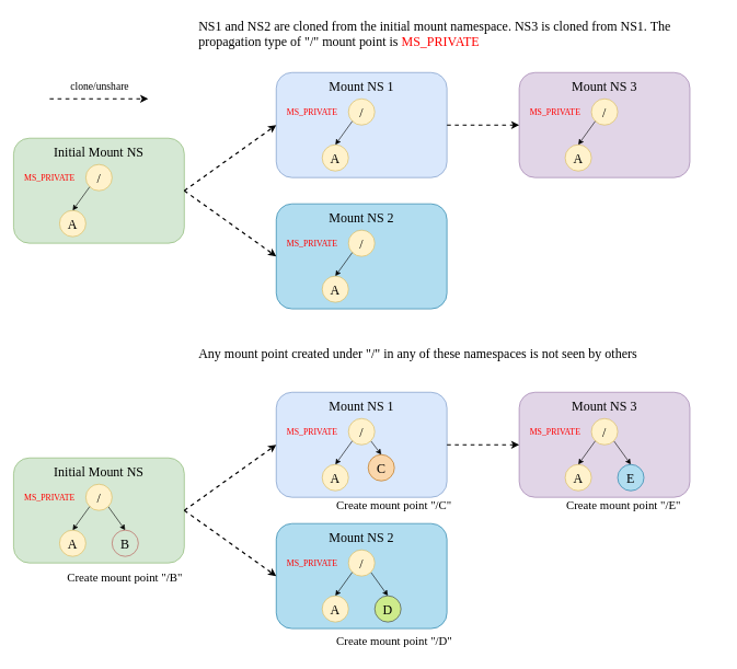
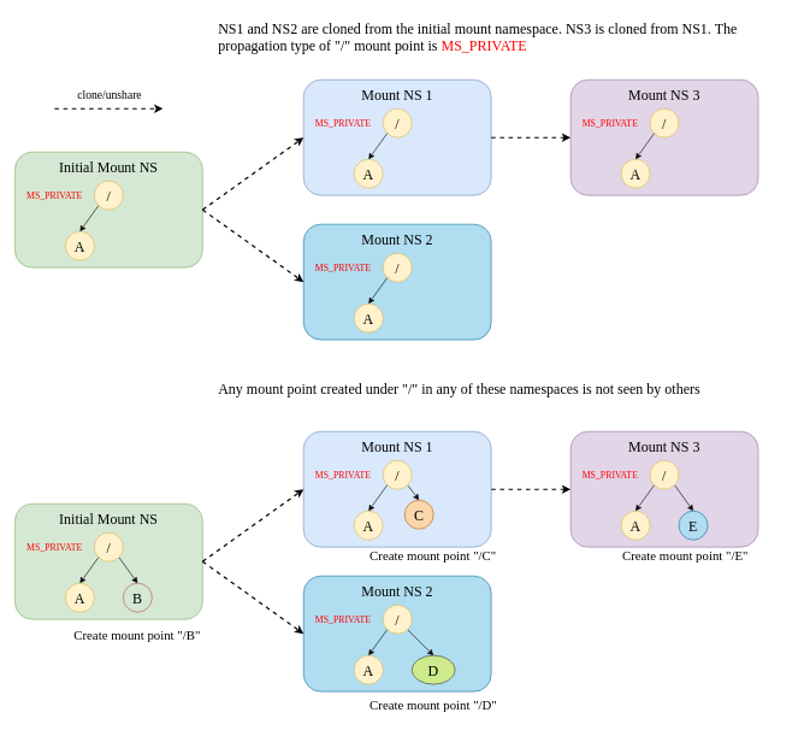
- <mxCell id="63" value="&lt;font style=&quot;font-size: 20px&quot; face=&quot;Comic Sans MS&quot;&gt;D&lt;/font&gt;" style="ellipse;whiteSpace=wrap;html=1;aspect=fixed;fillColor=#cdeb8b;strokeColor=#36393d;" parent="55" vertex="1"><mxGeometry x="150" y="110" width="40" height="40" as="geometry" /></mxCell>
+ <mxCell id="63" value="&lt;font style=&quot;font-size: 20px&quot; face=&quot;Comic Sans MS&quot;&gt;D&lt;/font&gt;" style="ellipse;whiteSpace=wrap;html=1;aspect=fixed;fillColor=#cdeb8b;strokeColor=#36393d;" parent="55" vertex="1"><mxGeometry x="150" y="110" width="60" height="40" as="geometry" /></mxCell>
